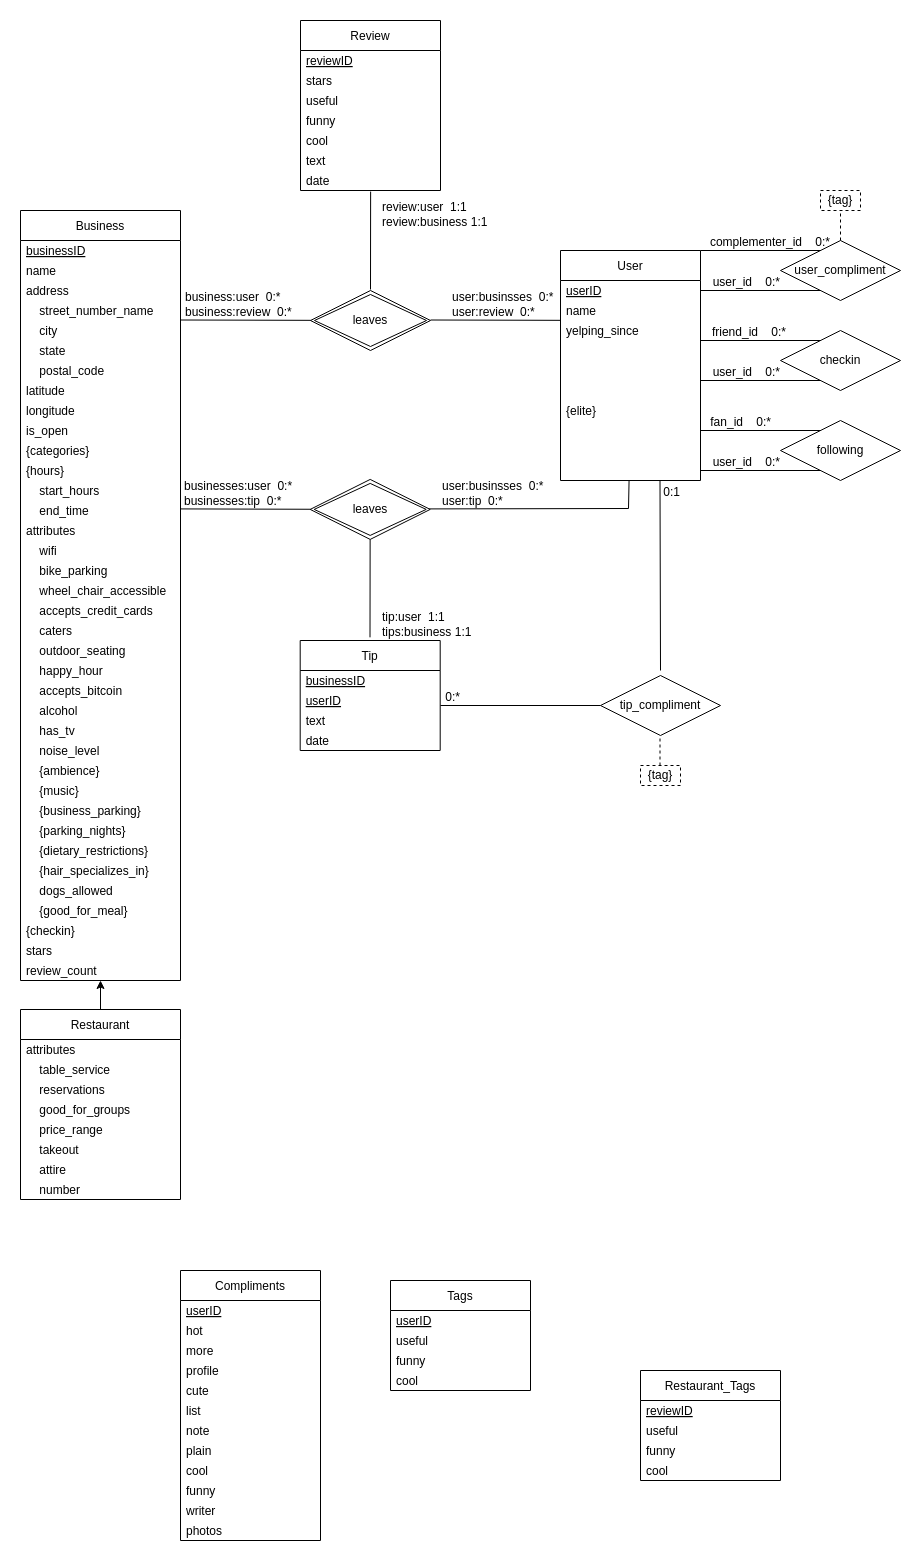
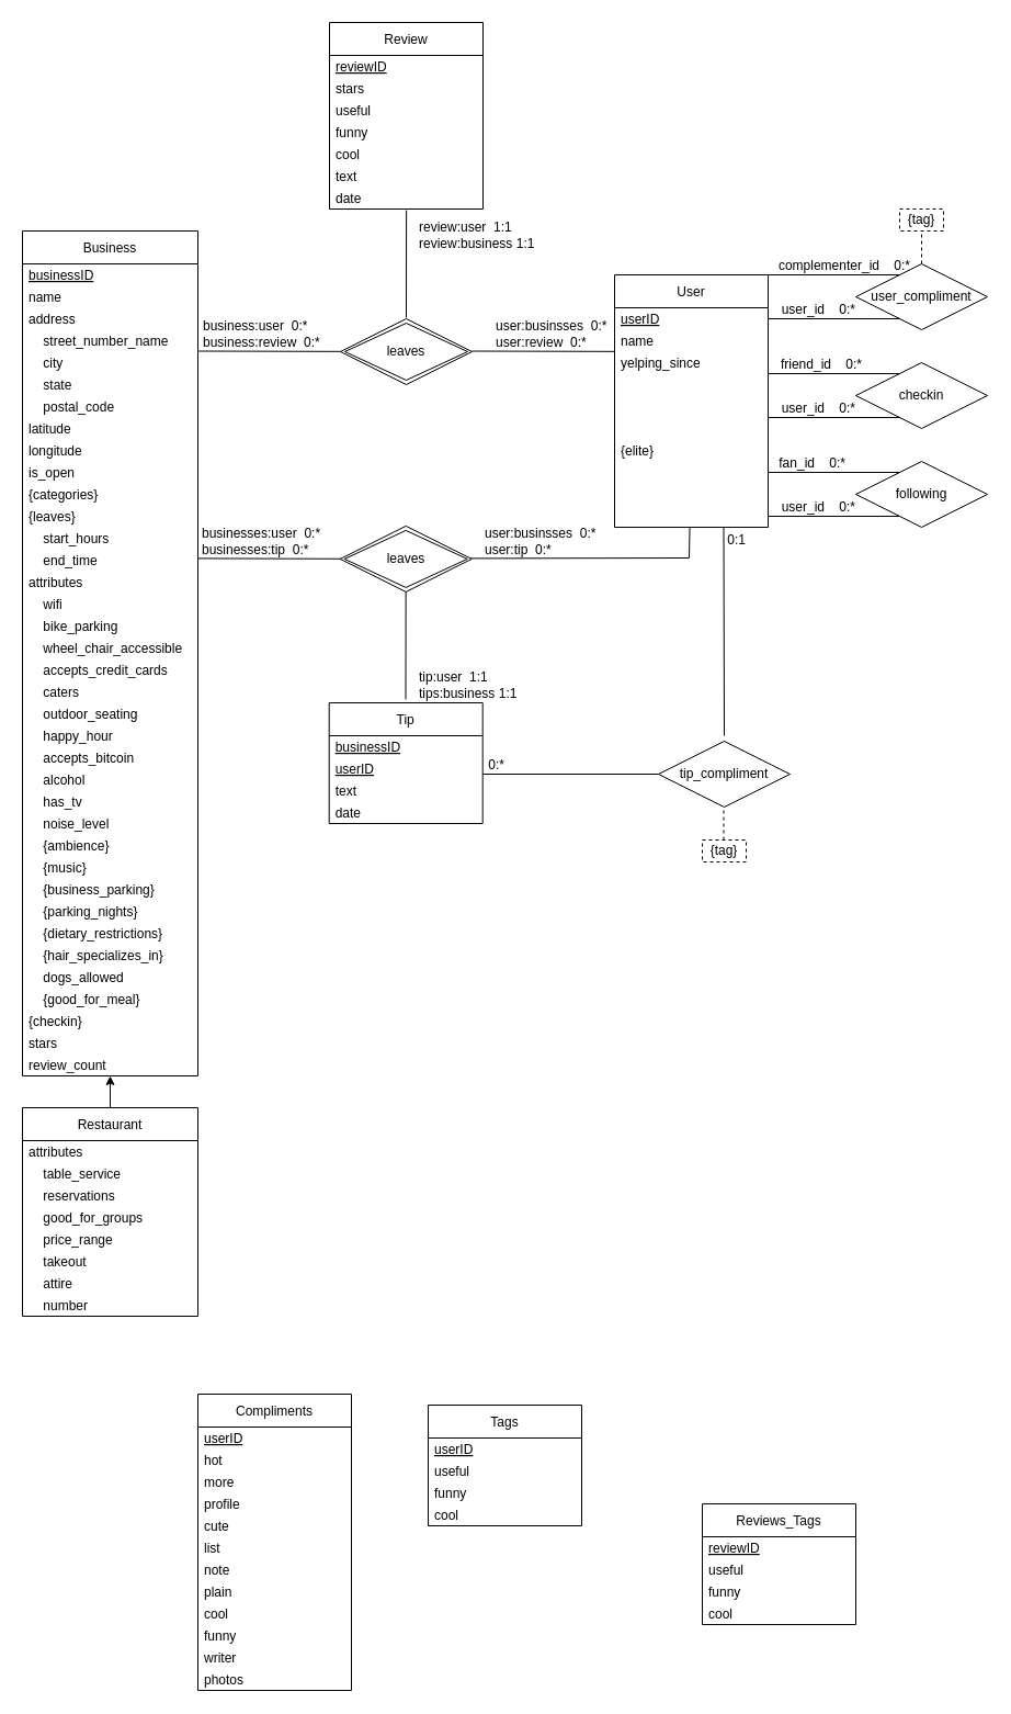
- <mxCell id="14" value="{hours}" style="text;strokeColor=none;fillColor=none;align=left;verticalAlign=middle;spacingLeft=4;spacingRight=4;overflow=hidden;points=[[0,0.5],[1,0.5]];portConstraint=eastwest;rotatable=0;fontStyle=0" parent="2" vertex="1"><mxGeometry y="250" width="160" height="20" as="geometry" /></mxCell>
+ <mxCell id="14" value="{leaves}" style="text;strokeColor=none;fillColor=none;align=left;verticalAlign=middle;spacingLeft=4;spacingRight=4;overflow=hidden;points=[[0,0.5],[1,0.5]];portConstraint=eastwest;rotatable=0;fontStyle=0" parent="2" vertex="1"><mxGeometry y="250" width="160" height="20" as="geometry" /></mxCell>
- <mxCell id="67" value="Restaurant_Tags" style="swimlane;fontStyle=0;childLayout=stackLayout;horizontal=1;startSize=30;horizontalStack=0;resizeParent=1;resizeParentMax=0;resizeLast=0;collapsible=1;marginBottom=0;" parent="1" vertex="1"><mxGeometry x="640" y="1370" width="140" height="110" as="geometry" /></mxCell>
+ <mxCell id="67" value="Reviews_Tags" style="swimlane;fontStyle=0;childLayout=stackLayout;horizontal=1;startSize=30;horizontalStack=0;resizeParent=1;resizeParentMax=0;resizeLast=0;collapsible=1;marginBottom=0;" parent="1" vertex="1"><mxGeometry x="640" y="1370" width="140" height="110" as="geometry" /></mxCell>
